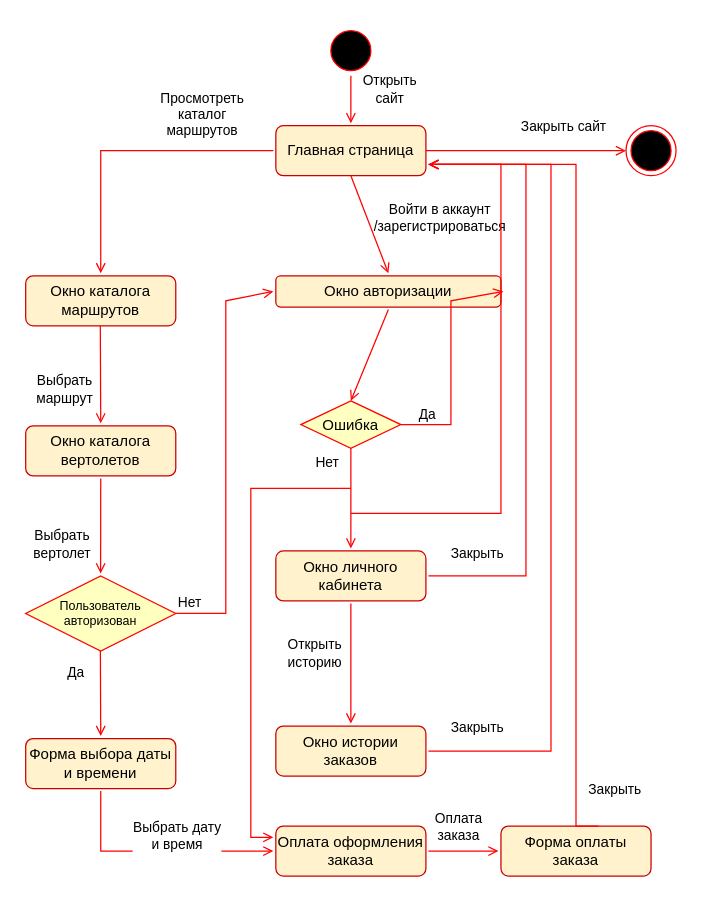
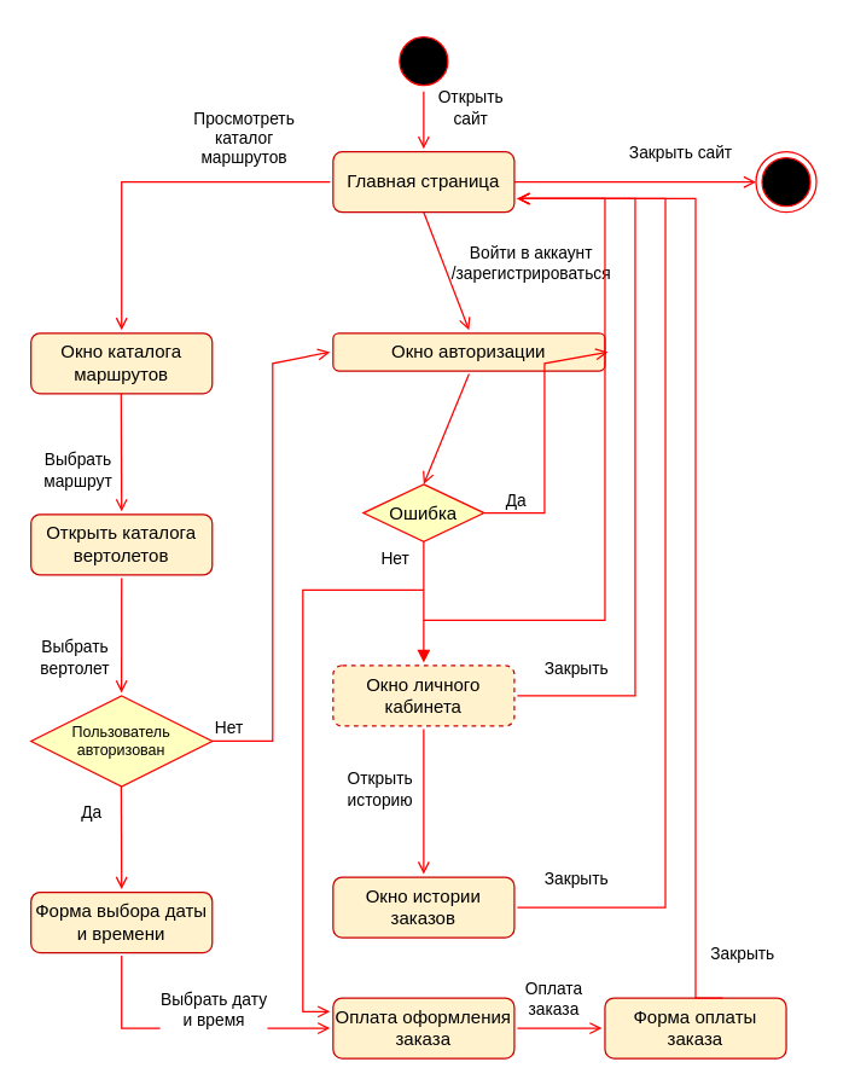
- <mxCell id="23" value="Окно каталога вертолетов" style="rounded=1;whiteSpace=wrap;html=1;perimeterSpacing=2;fillColor=#fff2cc;strokeColor=#CC0000;" vertex="1" parent="1"><mxGeometry x="20" y="340" width="120" height="40" as="geometry" /></mxCell>
+ <mxCell id="23" value="Открыть каталога вертолетов" style="rounded=1;whiteSpace=wrap;html=1;perimeterSpacing=2;fillColor=#fff2cc;strokeColor=#CC0000;" vertex="1" parent="1"><mxGeometry x="20" y="340" width="120" height="40" as="geometry" /></mxCell>
- <mxCell id="15" value="" style="endArrow=open;strokeColor=#FF0000;endFill=1;rounded=0;exitX=0.5;exitY=1;exitDx=0;exitDy=0;entryX=0.5;entryY=0;entryDx=0;entryDy=0;" edge="1" parent="1" source="5" target="17"><mxGeometry relative="1" as="geometry"><mxPoint x="290" y="478" as="sourcePoint" /><mxPoint x="340" y="398" as="targetPoint" /><Array as="points" /></mxGeometry></mxCell>
+ <mxCell id="15" value="" style="endArrow=block;strokeColor=#FF0000;endFill=1;rounded=0;exitX=0.5;exitY=1;exitDx=0;exitDy=0;entryX=0.5;entryY=0;entryDx=0;entryDy=0;" edge="1" parent="1" source="5" target="17"><mxGeometry relative="1" as="geometry"><mxPoint x="290" y="478" as="sourcePoint" /><mxPoint x="340" y="398" as="targetPoint" /><Array as="points" /></mxGeometry></mxCell>
- <mxCell id="17" value="Окно личного кабинета" style="rounded=1;whiteSpace=wrap;html=1;perimeterSpacing=2;fillColor=#fff2cc;strokeColor=#CC0000;" vertex="1" parent="1"><mxGeometry x="220" y="440" width="120" height="40" as="geometry" /></mxCell>
+ <mxCell id="17" value="Окно личного кабинета" style="rounded=1;whiteSpace=wrap;html=1;perimeterSpacing=2;fillColor=#fff2cc;strokeColor=#CC0000;dashed=1;" vertex="1" parent="1"><mxGeometry x="220" y="440" width="120" height="40" as="geometry" /></mxCell>
